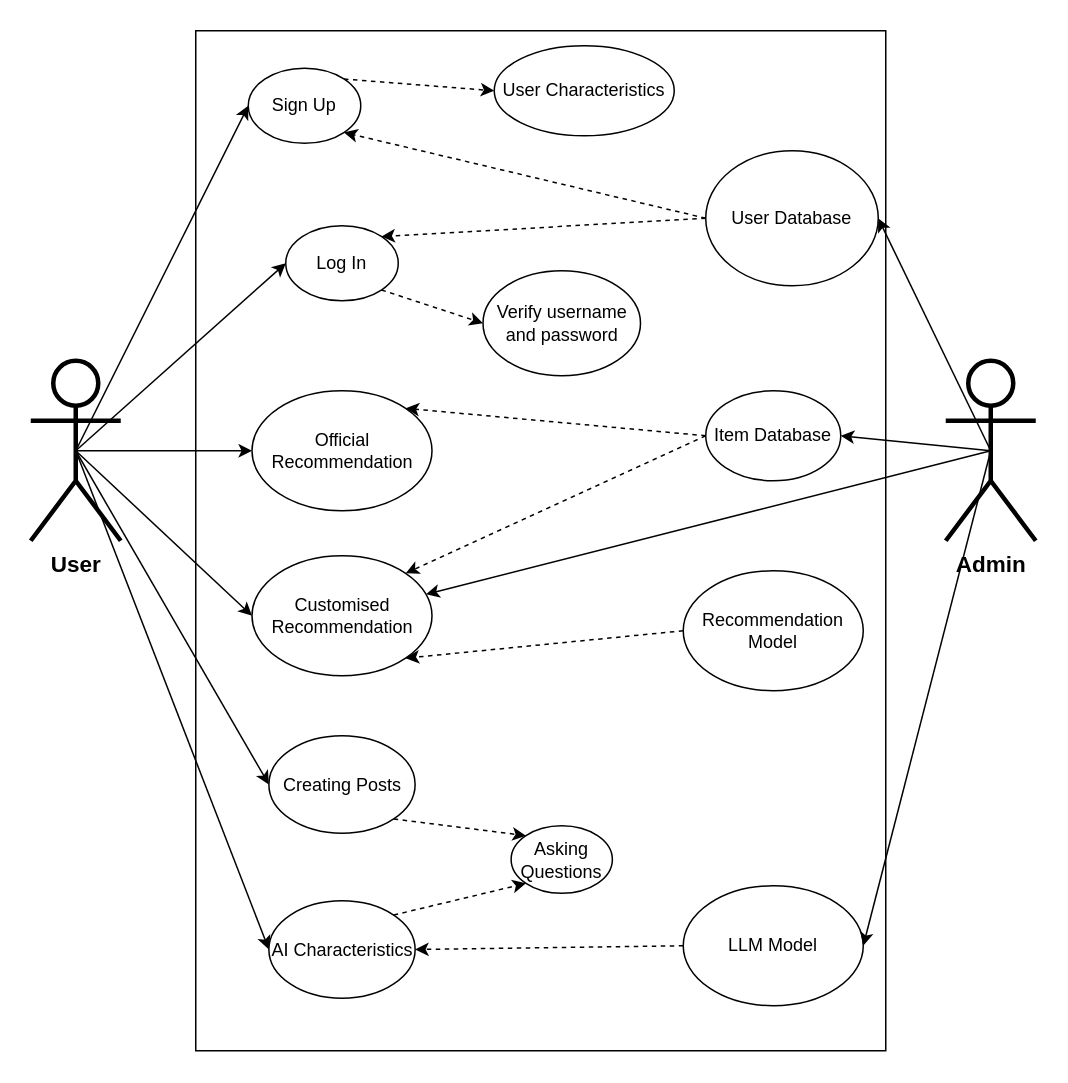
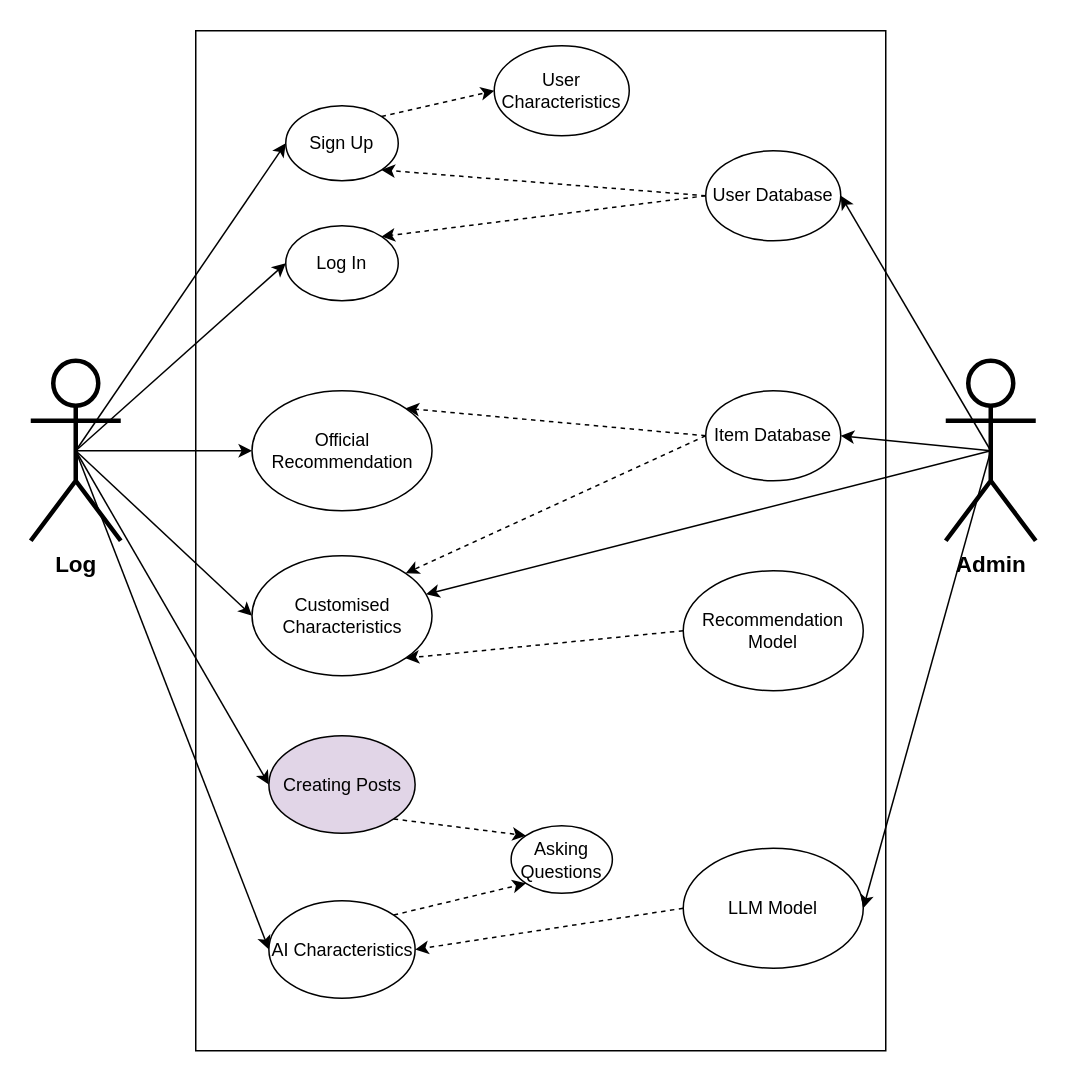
- <mxCell id="11" value="User Characteristics" style="ellipse;whiteSpace=wrap;html=1;" vertex="1" parent="1"><mxGeometry x="329" y="30" width="120" height="60" as="geometry" /></mxCell>
+ <mxCell id="11" value="User Characteristics" style="ellipse;whiteSpace=wrap;html=1;" vertex="1" parent="1"><mxGeometry x="329" y="30" width="90" height="60" as="geometry" /></mxCell>
- <mxCell id="4" value="Sign Up" style="ellipse;whiteSpace=wrap;html=1;" vertex="1" parent="1"><mxGeometry x="165" y="45" width="75" height="50" as="geometry" /></mxCell>
+ <mxCell id="4" value="Sign Up" style="ellipse;whiteSpace=wrap;html=1;" vertex="1" parent="1"><mxGeometry x="190" y="70" width="75" height="50" as="geometry" /></mxCell>
- <mxCell id="17" value="User Database" style="ellipse;whiteSpace=wrap;html=1;" vertex="1" parent="1"><mxGeometry x="470" y="100" width="115" height="90" as="geometry" /></mxCell>
+ <mxCell id="17" value="User Database" style="ellipse;whiteSpace=wrap;html=1;" vertex="1" parent="1"><mxGeometry x="470" y="100" width="90" height="60" as="geometry" /></mxCell>
- <mxCell id="5" style="rounded=0;orthogonalLoop=1;jettySize=auto;html=1;exitX=1;exitY=1;exitDx=0;exitDy=0;entryX=0;entryY=0.5;entryDx=0;entryDy=0;dashed=1;" edge="1" parent="1" source="6" target="12"><mxGeometry relative="1" as="geometry" /></mxCell>
- <mxCell id="12" value="Verify username and password" style="ellipse;whiteSpace=wrap;html=1;" vertex="1" parent="1"><mxGeometry x="321.5" y="180" width="105" height="70" as="geometry" /></mxCell>
- <mxCell id="32" value="&lt;b&gt;&lt;font style=&quot;font-size: 15px;&quot;&gt;User&lt;/font&gt;&lt;/b&gt;" style="shape=umlActor;verticalLabelPosition=bottom;verticalAlign=top;html=1;outlineConnect=0;strokeWidth=3;" vertex="1" parent="1"><mxGeometry x="20" y="240" width="60" height="120" as="geometry" /></mxCell>
+ <mxCell id="32" value="&lt;b&gt;&lt;font style=&quot;font-size: 15px;&quot;&gt;Log&lt;/font&gt;&lt;/b&gt;" style="shape=umlActor;verticalLabelPosition=bottom;verticalAlign=top;html=1;outlineConnect=0;strokeWidth=3;" vertex="1" parent="1"><mxGeometry x="20" y="240" width="60" height="120" as="geometry" /></mxCell>
- <mxCell id="8" value="Customised Recommendation" style="ellipse;whiteSpace=wrap;html=1;" vertex="1" parent="1"><mxGeometry x="167.5" y="370" width="120" height="80" as="geometry" /></mxCell>
+ <mxCell id="8" value="Customised Characteristics" style="ellipse;whiteSpace=wrap;html=1;" vertex="1" parent="1"><mxGeometry x="167.5" y="370" width="120" height="80" as="geometry" /></mxCell>
- <mxCell id="10" value="Creating Posts" style="ellipse;whiteSpace=wrap;html=1;" vertex="1" parent="1"><mxGeometry x="178.75" y="490" width="97.5" height="65" as="geometry" /></mxCell>
+ <mxCell id="10" value="Creating Posts" style="ellipse;whiteSpace=wrap;html=1;fillColor=#e1d5e7;" vertex="1" parent="1"><mxGeometry x="178.75" y="490" width="97.5" height="65" as="geometry" /></mxCell>
- <mxCell id="25" value="LLM Model" style="ellipse;whiteSpace=wrap;html=1;" vertex="1" parent="1"><mxGeometry x="455" y="590" width="120" height="80" as="geometry" /></mxCell>
+ <mxCell id="25" value="LLM Model" style="ellipse;whiteSpace=wrap;html=1;" vertex="1" parent="1"><mxGeometry x="455" y="565" width="120" height="80" as="geometry" /></mxCell>
